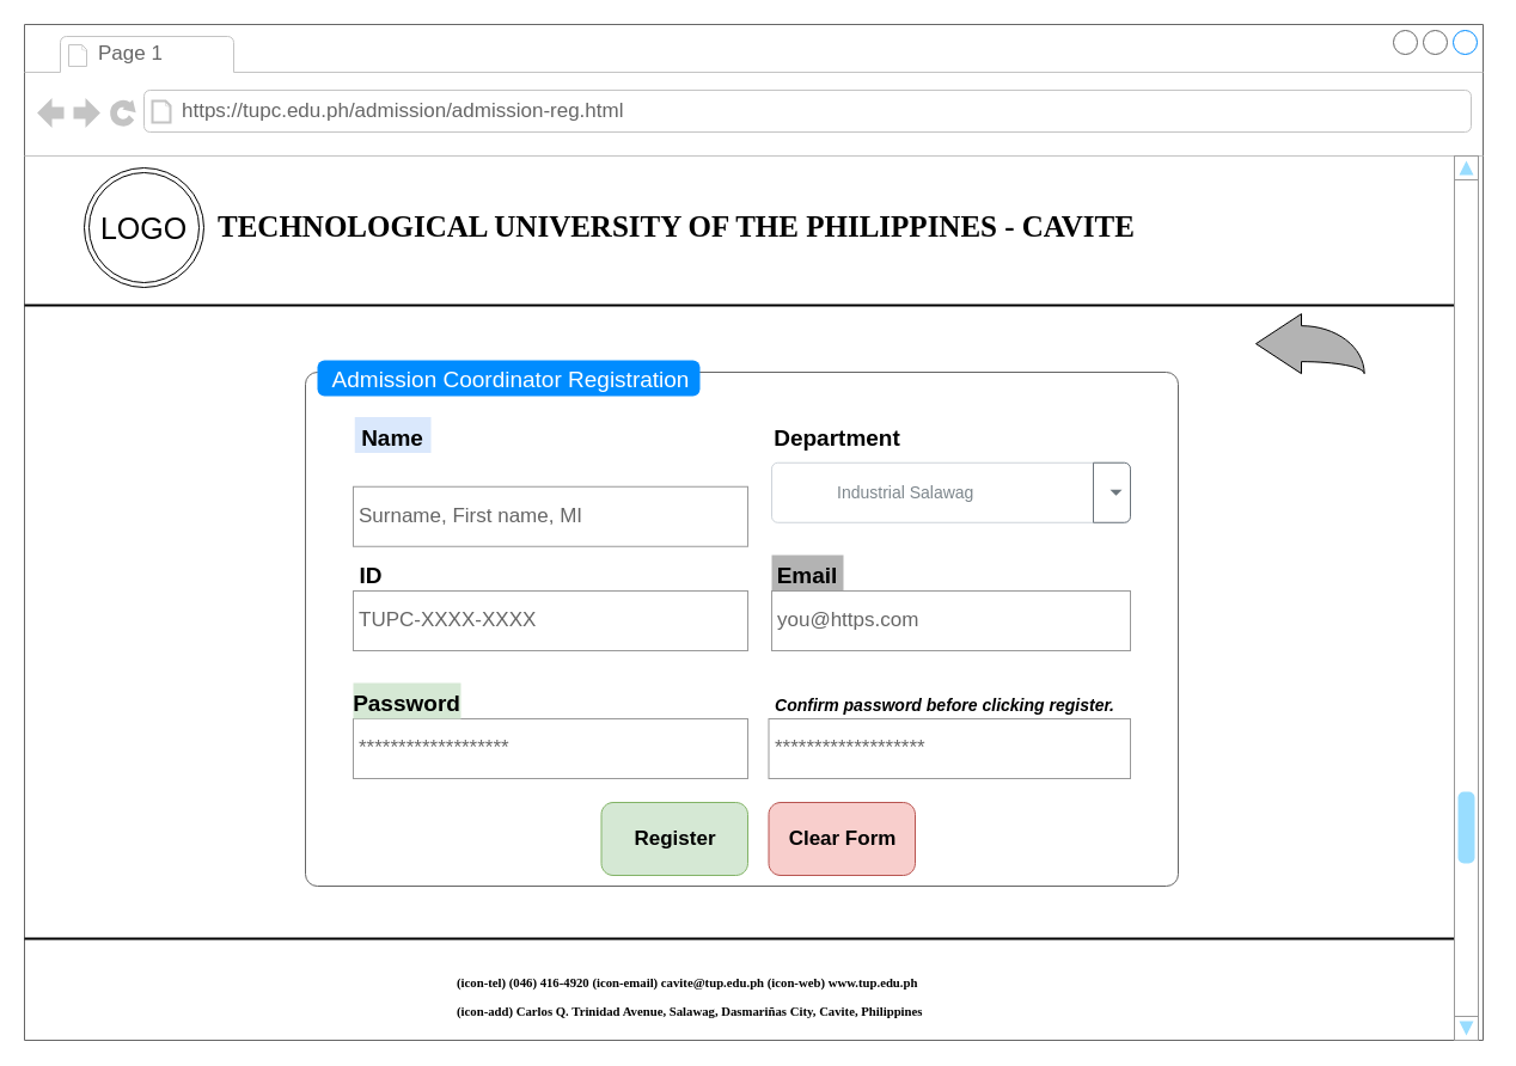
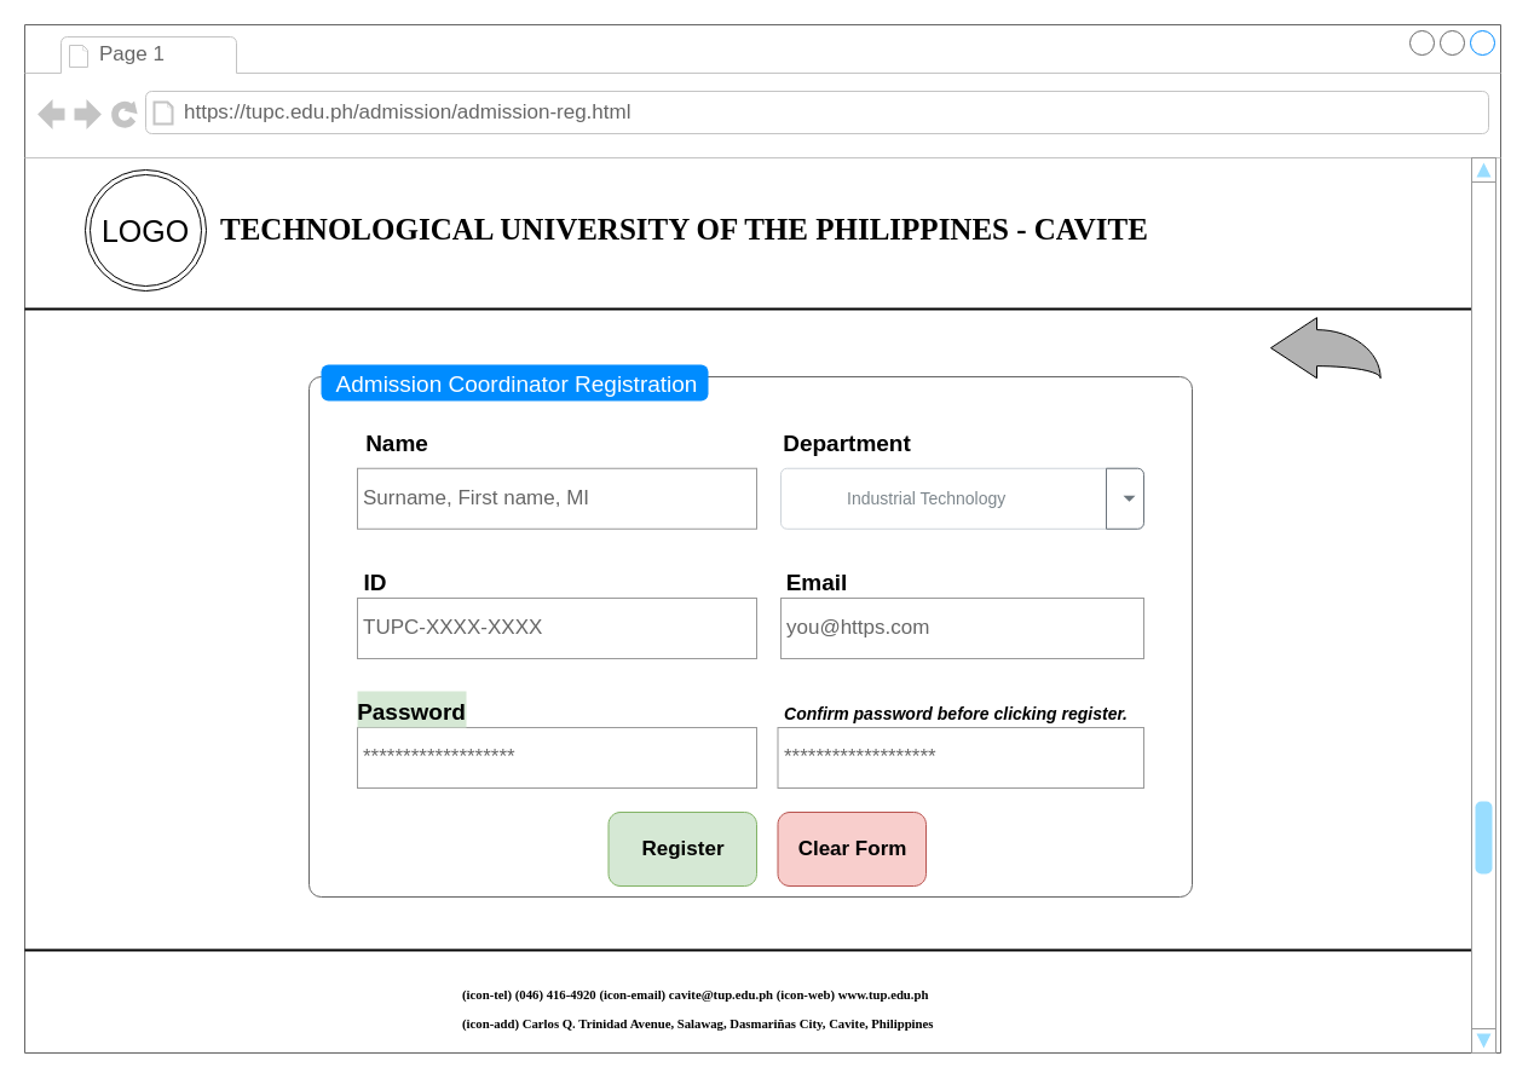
- <mxCell id="14" value="&lt;b&gt;Name&lt;br&gt;&lt;/b&gt;" style="rounded=0;whiteSpace=wrap;html=1;fontSize=19;align=center;verticalAlign=top;strokeColor=none;fillColor=#dae8fc;" parent="11" vertex="1"><mxGeometry x="41.25" y="47.5" width="63.75" height="30" as="geometry" /></mxCell>
+ <mxCell id="14" value="&lt;b&gt;Name&lt;br&gt;&lt;/b&gt;" style="rounded=0;whiteSpace=wrap;html=1;fontSize=19;align=center;verticalAlign=top;strokeColor=none;" parent="11" vertex="1"><mxGeometry x="41.25" y="47.5" width="63.75" height="30" as="geometry" /></mxCell>
- <mxCell id="17" value="Industrial Salawag" style="html=1;shadow=0;dashed=0;shape=mxgraph.bootstrap.rrect;rSize=5;strokeColor=#CED4DA;html=1;whiteSpace=wrap;fillColor=#FFFFFF;fontColor=#7D868C;align=left;spacing=15;spacingLeft=40;fontSize=14;" parent="11" vertex="1"><mxGeometry x="390" y="85.75" width="300" height="50" as="geometry" /></mxCell>
+ <mxCell id="17" value="Industrial Technology" style="html=1;shadow=0;dashed=0;shape=mxgraph.bootstrap.rrect;rSize=5;strokeColor=#CED4DA;html=1;whiteSpace=wrap;fillColor=#FFFFFF;fontColor=#7D868C;align=left;spacing=15;spacingLeft=40;fontSize=14;" parent="11" vertex="1"><mxGeometry x="390" y="85.75" width="300" height="50" as="geometry" /></mxCell>
- <mxCell id="16" value="Surname, First name, MI" style="strokeWidth=1;shadow=0;dashed=0;align=center;html=1;shape=mxgraph.mockup.forms.pwField;strokeColor=#999999;mainText=;align=left;fontColor=#666666;fontSize=17;spacingLeft=3;" parent="11" vertex="1"><mxGeometry x="40" y="105.75" width="330" height="50" as="geometry" /></mxCell>
+ <mxCell id="16" value="Surname, First name, MI" style="strokeWidth=1;shadow=0;dashed=0;align=center;html=1;shape=mxgraph.mockup.forms.pwField;strokeColor=#999999;mainText=;align=left;fontColor=#666666;fontSize=17;spacingLeft=3;" parent="11" vertex="1"><mxGeometry x="40" y="85.75" width="330" height="50" as="geometry" /></mxCell>
- <mxCell id="22" value="&lt;b&gt;Email&lt;br&gt;&lt;/b&gt;" style="rounded=0;whiteSpace=wrap;html=1;fontSize=19;align=center;verticalAlign=top;strokeColor=none;fillColor=#b3b3b3;" parent="11" vertex="1"><mxGeometry x="390" y="163" width="60" height="30" as="geometry" /></mxCell>
+ <mxCell id="22" value="&lt;b&gt;Email&lt;br&gt;&lt;/b&gt;" style="rounded=0;whiteSpace=wrap;html=1;fontSize=19;align=center;verticalAlign=top;strokeColor=none;" parent="11" vertex="1"><mxGeometry x="390" y="163" width="60" height="30" as="geometry" /></mxCell>
